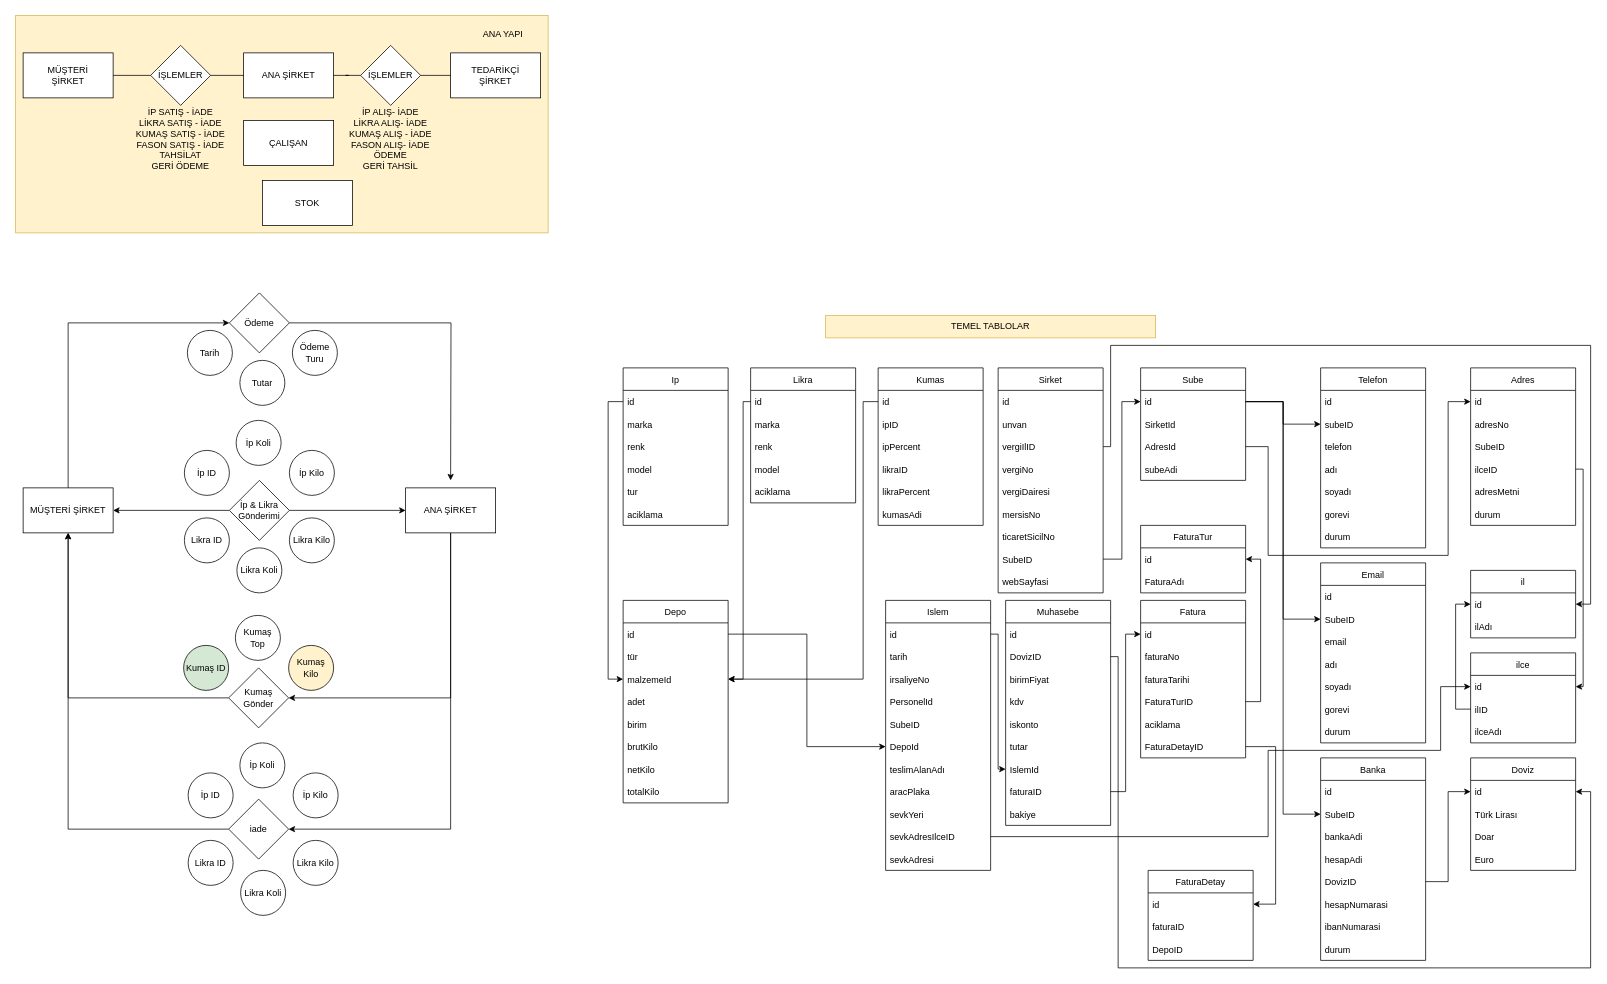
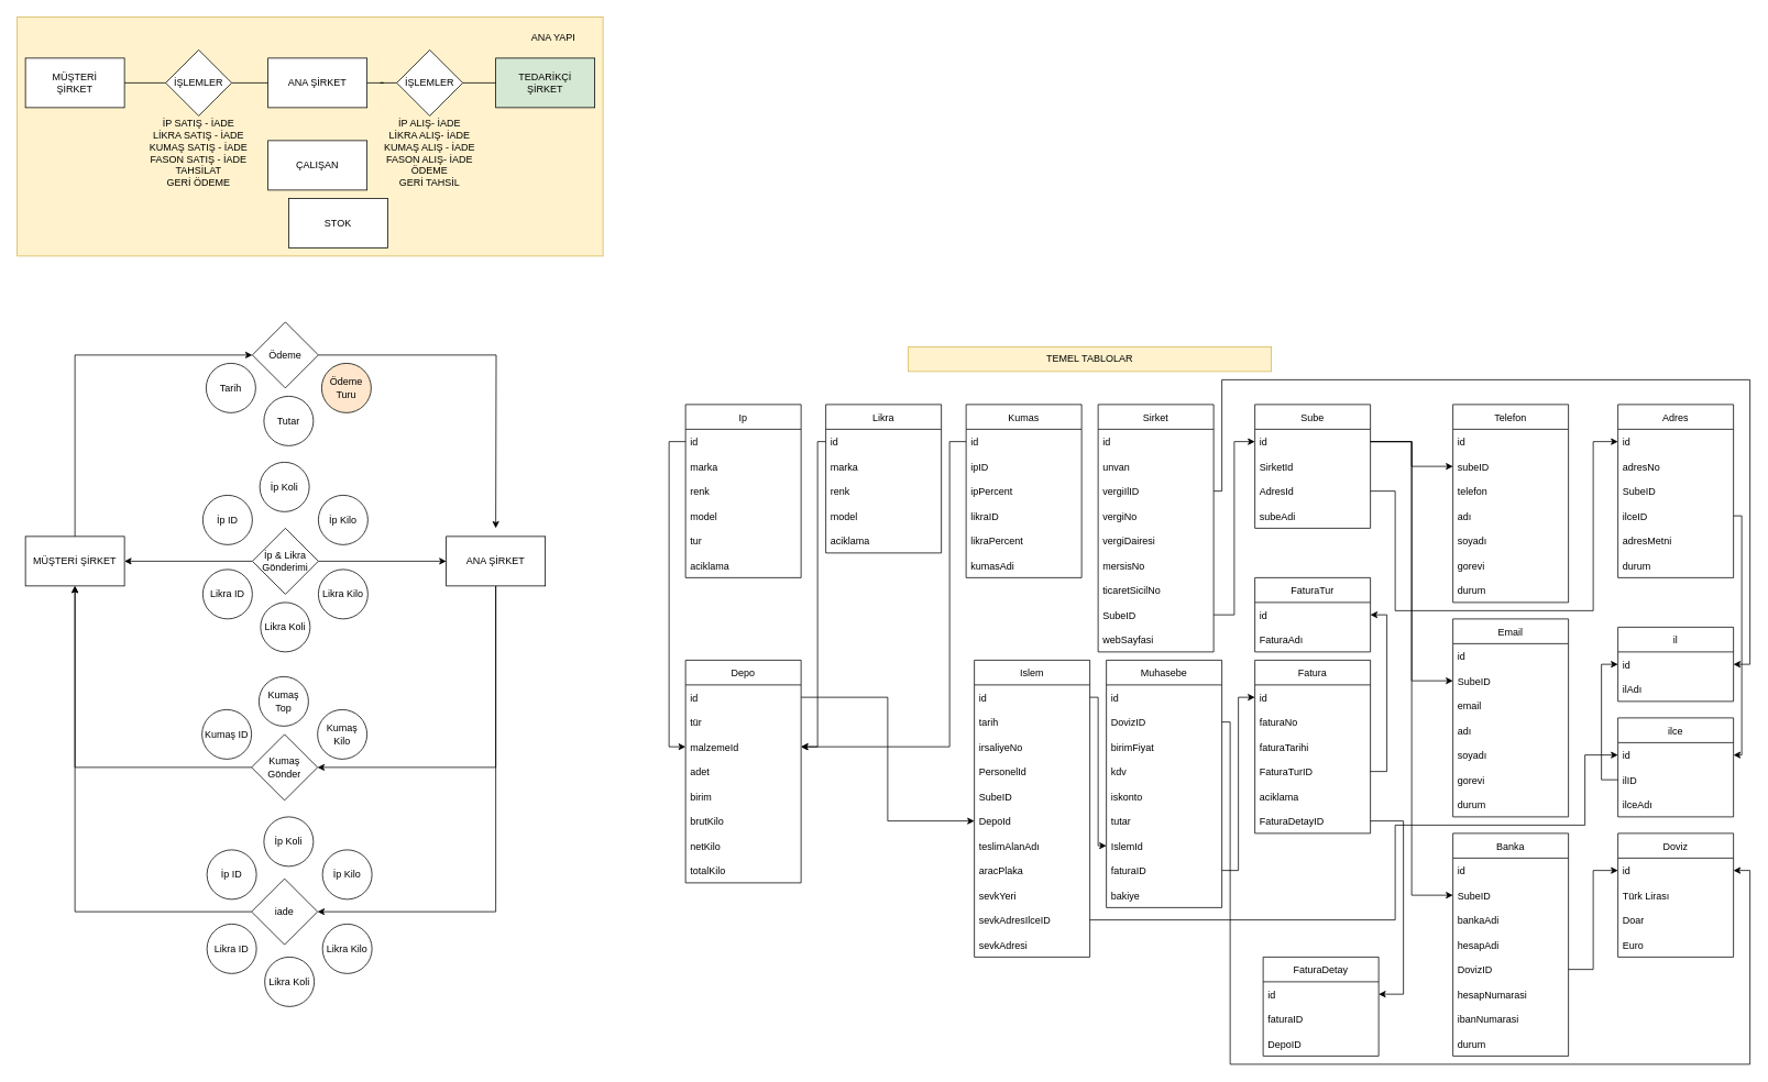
- <mxCell id="38" value="TEDARİKÇİ&lt;br&gt;ŞİRKET" style="rounded=0;whiteSpace=wrap;html=1;" parent="34" vertex="1"><mxGeometry x="580" y="50" width="120" height="60" as="geometry" /></mxCell>
+ <mxCell id="38" value="TEDARİKÇİ&lt;br&gt;ŞİRKET" style="rounded=0;whiteSpace=wrap;html=1;fillColor=#d5e8d4;" parent="34" vertex="1"><mxGeometry x="580" y="50" width="120" height="60" as="geometry" /></mxCell>
- <mxCell id="48" value="ÇALIŞAN" style="rounded=0;whiteSpace=wrap;html=1;" parent="34" vertex="1"><mxGeometry x="304" y="140" width="120" height="60" as="geometry" /></mxCell>
+ <mxCell id="48" value="ÇALIŞAN" style="rounded=0;whiteSpace=wrap;html=1;" parent="34" vertex="1"><mxGeometry x="304" y="150" width="120" height="60" as="geometry" /></mxCell>
- <mxCell id="33" value="Ödeme Turu" style="ellipse;whiteSpace=wrap;html=1;aspect=fixed;" parent="1" vertex="1"><mxGeometry x="389" y="440" width="60" height="60" as="geometry" /></mxCell>
+ <mxCell id="33" value="Ödeme Turu" style="ellipse;whiteSpace=wrap;html=1;aspect=fixed;fillColor=#ffe6cc;" parent="1" vertex="1"><mxGeometry x="389" y="440" width="60" height="60" as="geometry" /></mxCell>
- <mxCell id="20" value="Kumaş ID" style="ellipse;whiteSpace=wrap;html=1;aspect=fixed;fillColor=#d5e8d4;" parent="1" vertex="1"><mxGeometry x="244" y="860" width="60" height="60" as="geometry" /></mxCell>
+ <mxCell id="20" value="Kumaş ID" style="ellipse;whiteSpace=wrap;html=1;aspect=fixed;" parent="1" vertex="1"><mxGeometry x="244" y="860" width="60" height="60" as="geometry" /></mxCell>
- <mxCell id="22" value="Kumaş Kilo" style="ellipse;whiteSpace=wrap;html=1;aspect=fixed;fillColor=#fff2cc;" parent="1" vertex="1"><mxGeometry x="384" y="860" width="60" height="60" as="geometry" /></mxCell>
+ <mxCell id="22" value="Kumaş Kilo" style="ellipse;whiteSpace=wrap;html=1;aspect=fixed;" parent="1" vertex="1"><mxGeometry x="384" y="860" width="60" height="60" as="geometry" /></mxCell>
